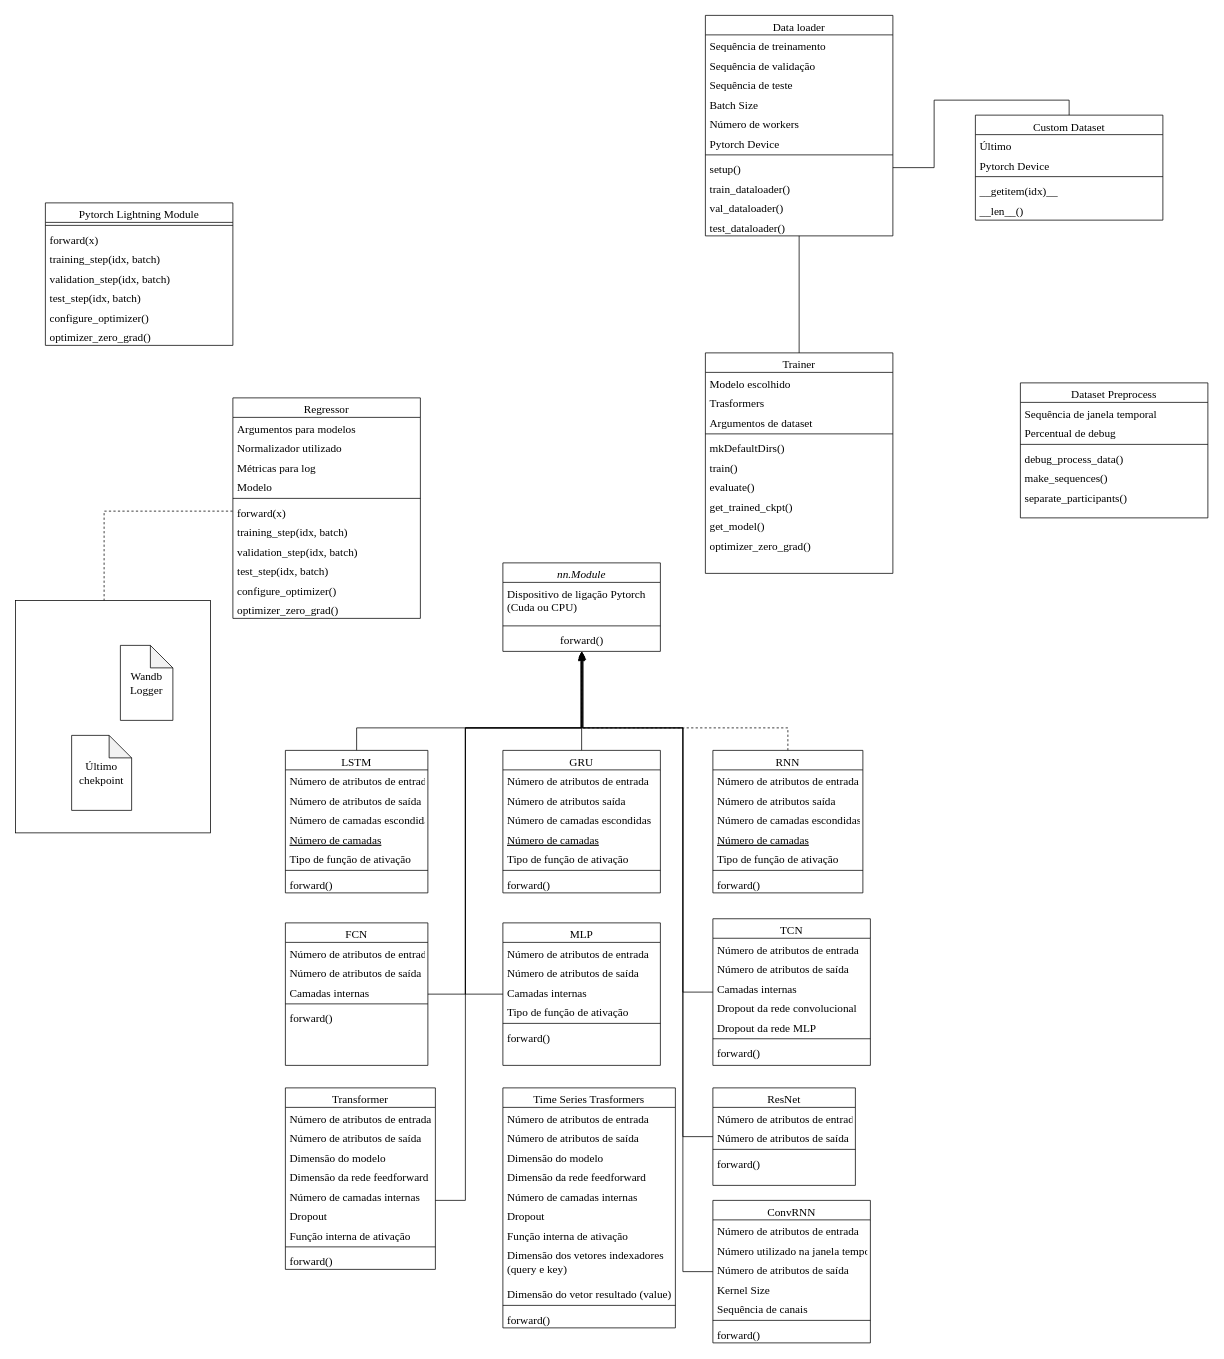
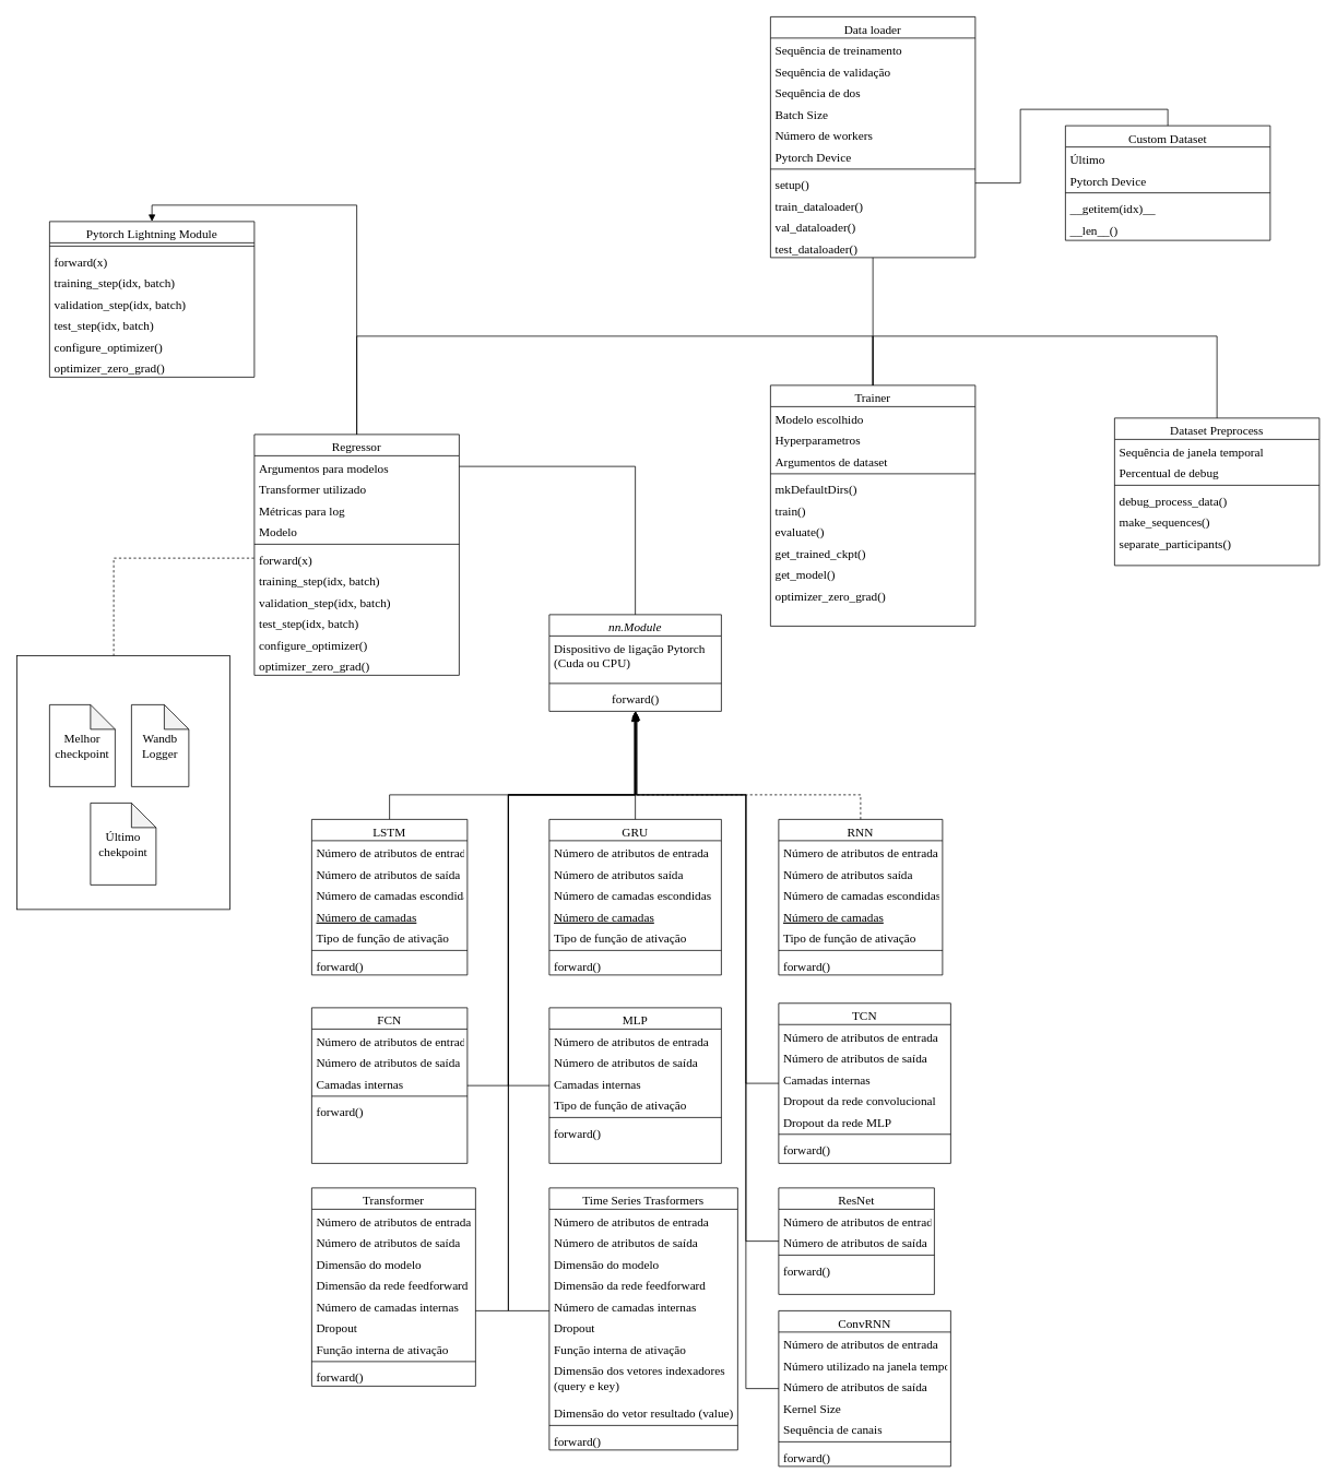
- <mxCell id="147" value="Sequência de teste" style="text;align=left;verticalAlign=top;spacingLeft=4;spacingRight=4;overflow=hidden;rotatable=0;points=[[0,0.5],[1,0.5]];portConstraint=eastwest;rounded=0;shadow=0;html=0;fontSize=15;fontFamily=Lucida Console;" vertex="1" parent="144"><mxGeometry y="78" width="250" height="26" as="geometry" /></mxCell>
+ <mxCell id="147" value="Sequência de dos" style="text;align=left;verticalAlign=top;spacingLeft=4;spacingRight=4;overflow=hidden;rotatable=0;points=[[0,0.5],[1,0.5]];portConstraint=eastwest;rounded=0;shadow=0;html=0;fontSize=15;fontFamily=Lucida Console;" vertex="1" parent="144"><mxGeometry y="78" width="250" height="26" as="geometry" /></mxCell>
+ <mxCell id="96" style="edgeStyle=orthogonalEdgeStyle;rounded=0;orthogonalLoop=1;jettySize=auto;html=1;entryX=0.5;entryY=0;entryDx=0;entryDy=0;endArrow=block;endFill=1;fontSize=15;fontFamily=Lucida Console;" edge="1" parent="1" source="97" target="110"><mxGeometry relative="1" as="geometry" /></mxCell>
+ <mxCell id="123" style="edgeStyle=orthogonalEdgeStyle;rounded=0;orthogonalLoop=1;jettySize=auto;html=1;entryX=0.5;entryY=0;entryDx=0;entryDy=0;endArrow=none;endFill=0;fontSize=15;fontFamily=Lucida Console;" edge="1" parent="1" source="124" target="97"><mxGeometry relative="1" as="geometry"><Array as="points"><mxPoint x="1065" y="410" /><mxPoint x="435" y="410" /></Array></mxGeometry></mxCell>
+ <mxCell id="135" style="edgeStyle=orthogonalEdgeStyle;rounded=0;orthogonalLoop=1;jettySize=auto;html=1;entryX=0.5;entryY=0;entryDx=0;entryDy=0;endArrow=none;endFill=0;exitX=0.5;exitY=0;exitDx=0;exitDy=0;fontSize=15;fontFamily=Lucida Console;" edge="1" parent="1" source="136" target="124"><mxGeometry relative="1" as="geometry"><Array as="points"><mxPoint x="1485" y="410" /><mxPoint x="1065" y="410" /></Array></mxGeometry></mxCell>
- <mxCell id="126" value="Trasformers" style="text;align=left;verticalAlign=top;spacingLeft=4;spacingRight=4;overflow=hidden;rotatable=0;points=[[0,0.5],[1,0.5]];portConstraint=eastwest;rounded=0;shadow=0;html=0;fontSize=15;fontFamily=Lucida Console;" vertex="1" parent="124"><mxGeometry y="52" width="250" height="26" as="geometry" /></mxCell>
+ <mxCell id="126" value="Hyperparametros" style="text;align=left;verticalAlign=top;spacingLeft=4;spacingRight=4;overflow=hidden;rotatable=0;points=[[0,0.5],[1,0.5]];portConstraint=eastwest;rounded=0;shadow=0;html=0;fontSize=15;fontFamily=Lucida Console;" vertex="1" parent="124"><mxGeometry y="52" width="250" height="26" as="geometry" /></mxCell>
+ <mxCell id="109" style="edgeStyle=orthogonalEdgeStyle;rounded=0;orthogonalLoop=1;jettySize=auto;html=1;entryX=0.5;entryY=0;entryDx=0;entryDy=0;endArrow=none;endFill=0;fontSize=15;fontFamily=Lucida Console;" edge="1" parent="1" source="98" target="2"><mxGeometry relative="1" as="geometry" /></mxCell>
- <mxCell id="99" value="Normalizador utilizado" style="text;align=left;verticalAlign=top;spacingLeft=4;spacingRight=4;overflow=hidden;rotatable=0;points=[[0,0.5],[1,0.5]];portConstraint=eastwest;rounded=0;shadow=0;html=0;fontSize=15;fontFamily=Lucida Console;" vertex="1" parent="97"><mxGeometry y="52" width="250" height="26" as="geometry" /></mxCell>
+ <mxCell id="99" value="Transformer utilizado" style="text;align=left;verticalAlign=top;spacingLeft=4;spacingRight=4;overflow=hidden;rotatable=0;points=[[0,0.5],[1,0.5]];portConstraint=eastwest;rounded=0;shadow=0;html=0;fontSize=15;fontFamily=Lucida Console;" vertex="1" parent="97"><mxGeometry y="52" width="250" height="26" as="geometry" /></mxCell>
+ <mxCell id="121" value="Melhor checkpoint" style="shape=note;whiteSpace=wrap;html=1;backgroundOutline=1;darkOpacity=0.05;fontSize=15;fontFamily=Lucida Console;" vertex="1" parent="1"><mxGeometry x="60" y="860" width="80" height="100" as="geometry" /></mxCell>
- <mxCell id="122" value="Último chekpoint" style="shape=note;whiteSpace=wrap;html=1;backgroundOutline=1;darkOpacity=0.05;fontSize=15;fontFamily=Lucida Console;" vertex="1" parent="1"><mxGeometry x="95" y="980" width="80" height="100" as="geometry" /></mxCell>
+ <mxCell id="122" value="Último chekpoint" style="shape=note;whiteSpace=wrap;html=1;backgroundOutline=1;darkOpacity=0.05;fontSize=15;fontFamily=Lucida Console;" vertex="1" parent="1"><mxGeometry x="110" y="980" width="80" height="100" as="geometry" /></mxCell>
+ <mxCell id="83" style="edgeStyle=orthogonalEdgeStyle;rounded=0;orthogonalLoop=1;jettySize=auto;html=1;entryX=0.5;entryY=1;entryDx=0;entryDy=0;fontSize=15;fontFamily=Lucida Console;" edge="1" parent="1" source="84" target="2"><mxGeometry relative="1" as="geometry"><Array as="points"><mxPoint x="620" y="1600" /><mxPoint x="620" y="970" /><mxPoint x="775" y="970" /></Array></mxGeometry></mxCell>
